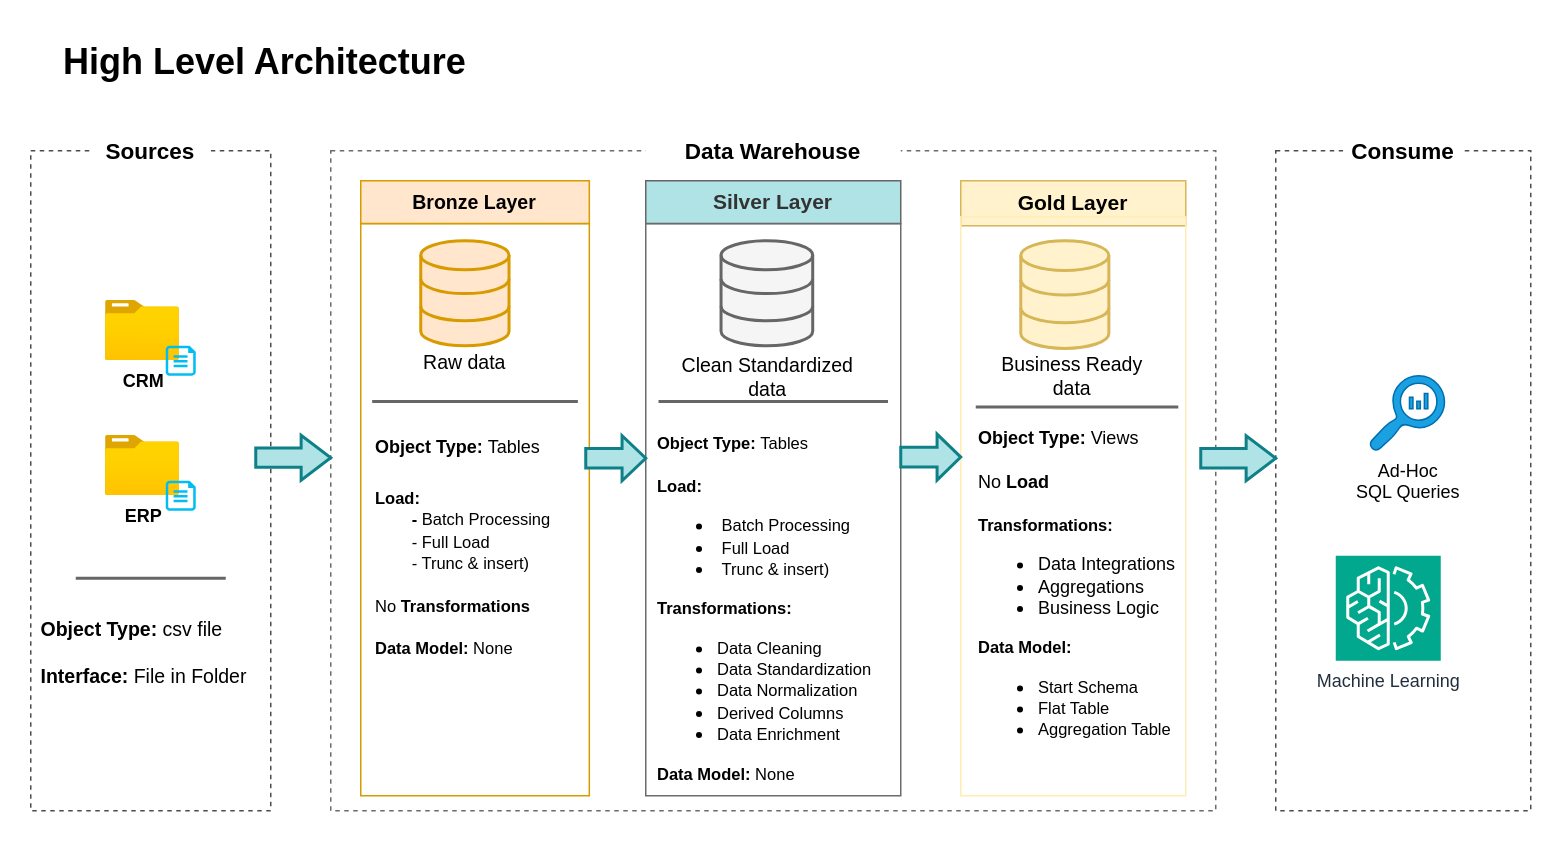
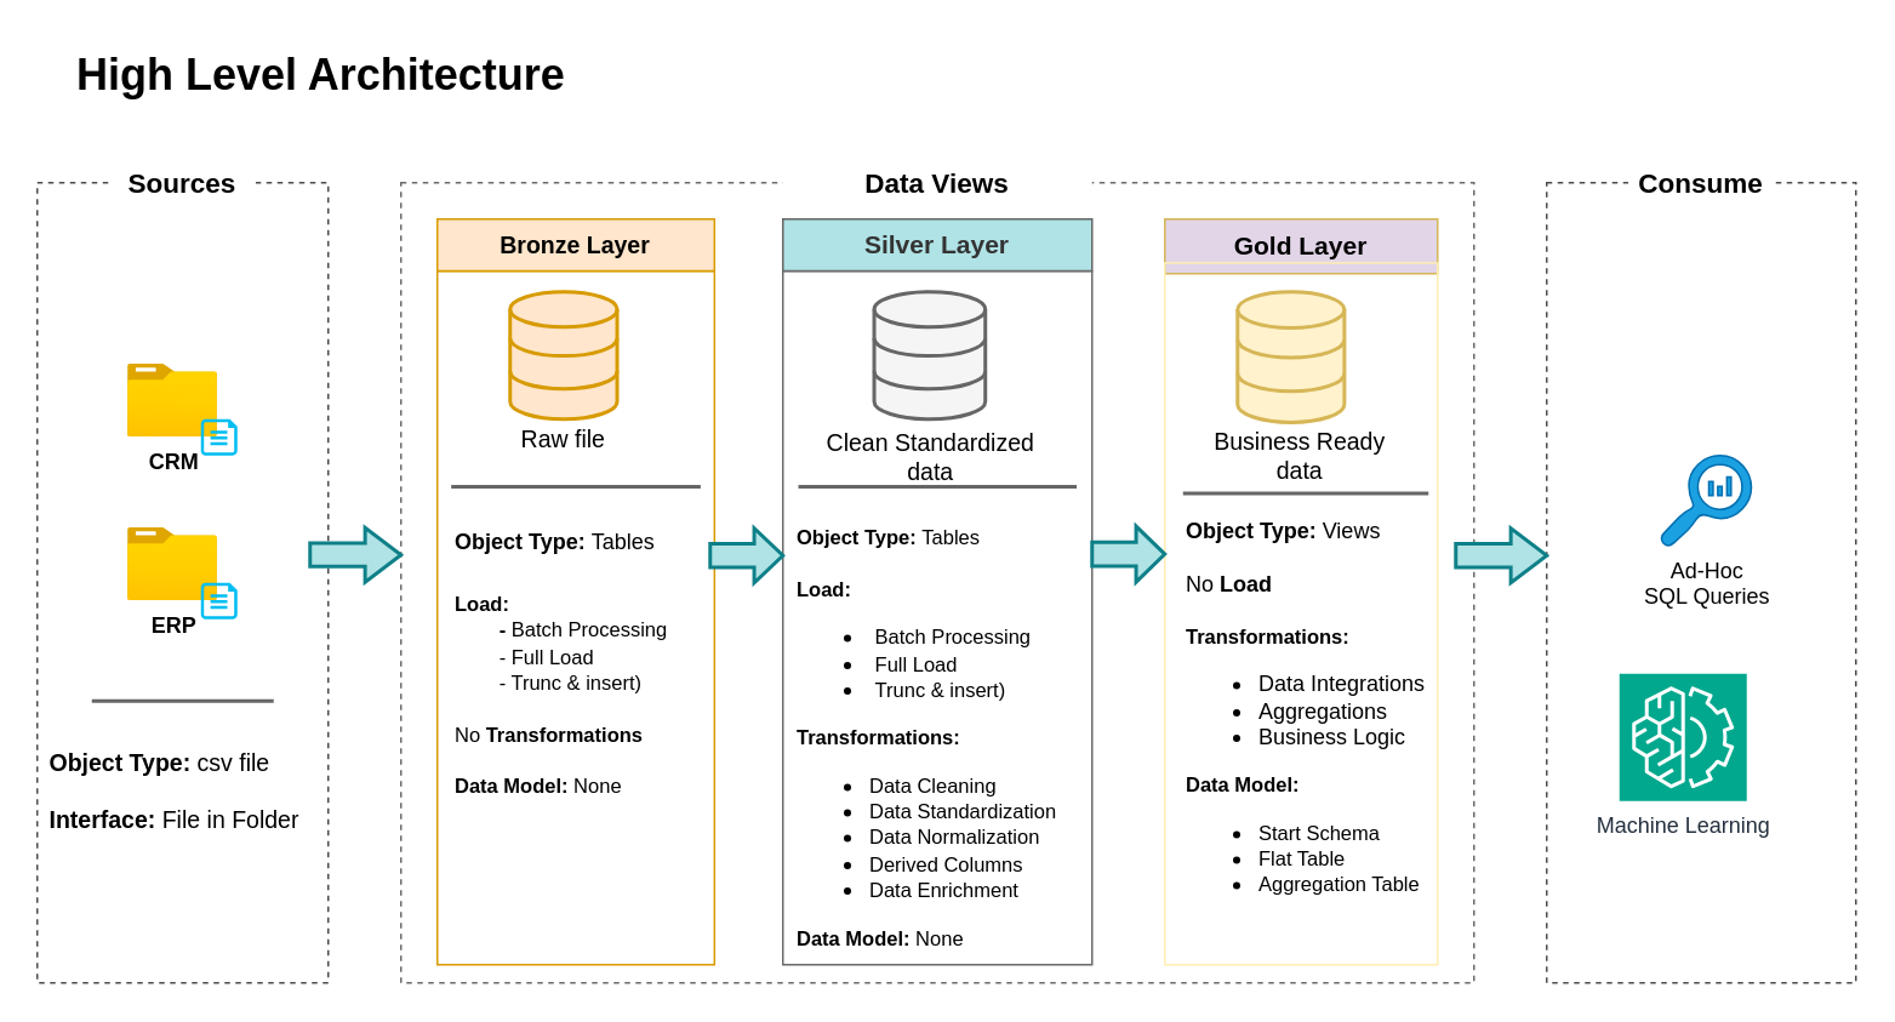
- <mxCell id="5" value="&lt;span style=&quot;font-size: 15px;&quot;&gt;&lt;b&gt;Data Warehouse&lt;/b&gt;&lt;/span&gt;" style="rounded=0;whiteSpace=wrap;html=1;strokeColor=none;" vertex="1" parent="1"><mxGeometry x="430" y="90" width="170" height="20" as="geometry" /></mxCell>
+ <mxCell id="5" value="&lt;span style=&quot;font-size: 15px;&quot;&gt;&lt;b&gt;Data Views&lt;/b&gt;&lt;/span&gt;" style="rounded=0;whiteSpace=wrap;html=1;strokeColor=none;" vertex="1" parent="1"><mxGeometry x="430" y="90" width="170" height="20" as="geometry" /></mxCell>
- <mxCell id="23" value="&lt;font style=&quot;font-size: 14px;&quot;&gt;&lt;b&gt;Gold Layer&lt;/b&gt;&lt;/font&gt;" style="rounded=0;whiteSpace=wrap;html=1;fillColor=#fff2cc;strokeColor=#d6b656;" vertex="1" parent="22"><mxGeometry width="150" height="30" as="geometry" /></mxCell>
+ <mxCell id="23" value="&lt;font style=&quot;font-size: 14px;&quot;&gt;&lt;b&gt;Gold Layer&lt;/b&gt;&lt;/font&gt;" style="rounded=0;whiteSpace=wrap;html=1;fillColor=#e1d5e7;strokeColor=#d6b656;" vertex="1" parent="22"><mxGeometry width="150" height="30" as="geometry" /></mxCell>
- <mxCell id="12" value="&lt;font style=&quot;font-size: 13px;&quot;&gt;Raw data&lt;/font&gt;" style="text;html=1;align=center;verticalAlign=middle;whiteSpace=wrap;rounded=0;" vertex="1" parent="8"><mxGeometry x="23.716" y="99.996" width="91.429" height="42.857" as="geometry" /></mxCell>
+ <mxCell id="12" value="&lt;font style=&quot;font-size: 13px;&quot;&gt;Raw file&lt;/font&gt;" style="text;html=1;align=center;verticalAlign=middle;whiteSpace=wrap;rounded=0;" vertex="1" parent="8"><mxGeometry x="23.716" y="99.996" width="91.429" height="42.857" as="geometry" /></mxCell>
